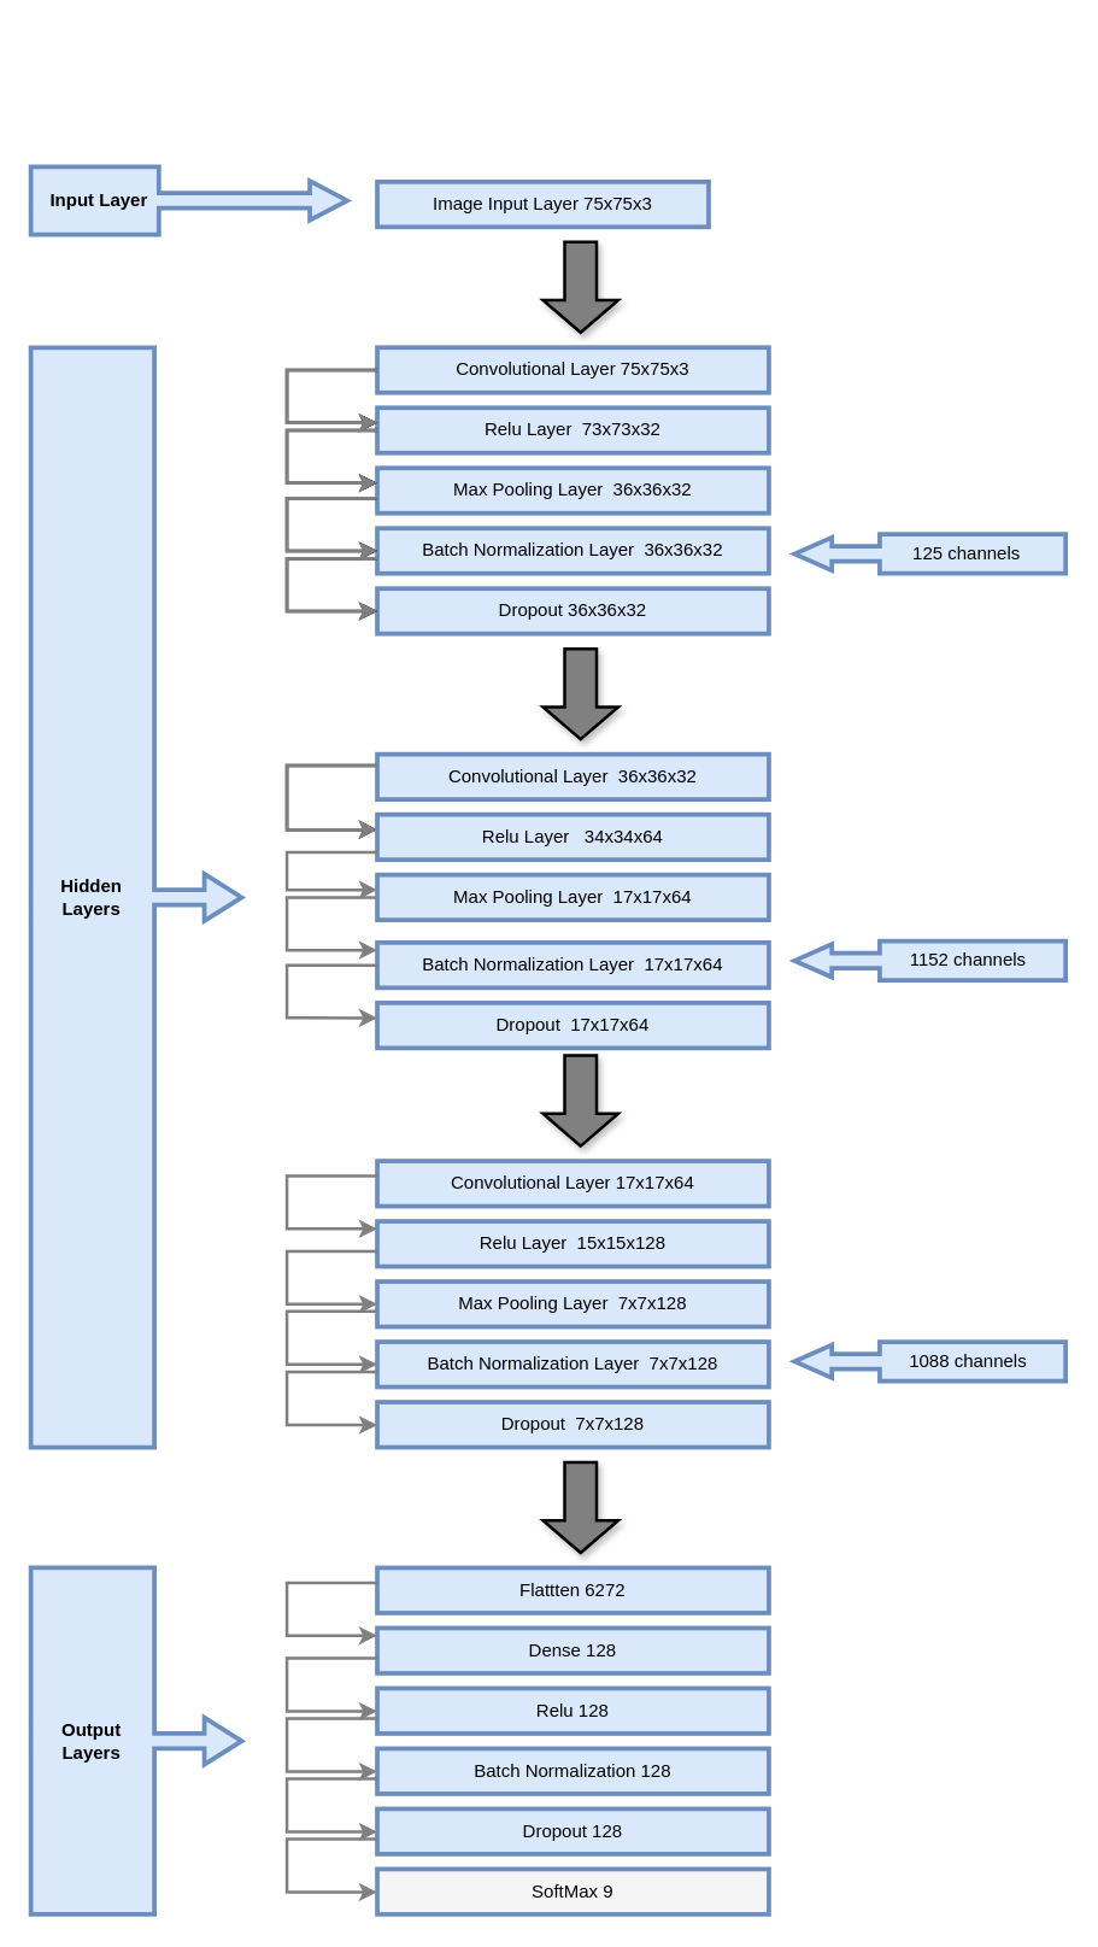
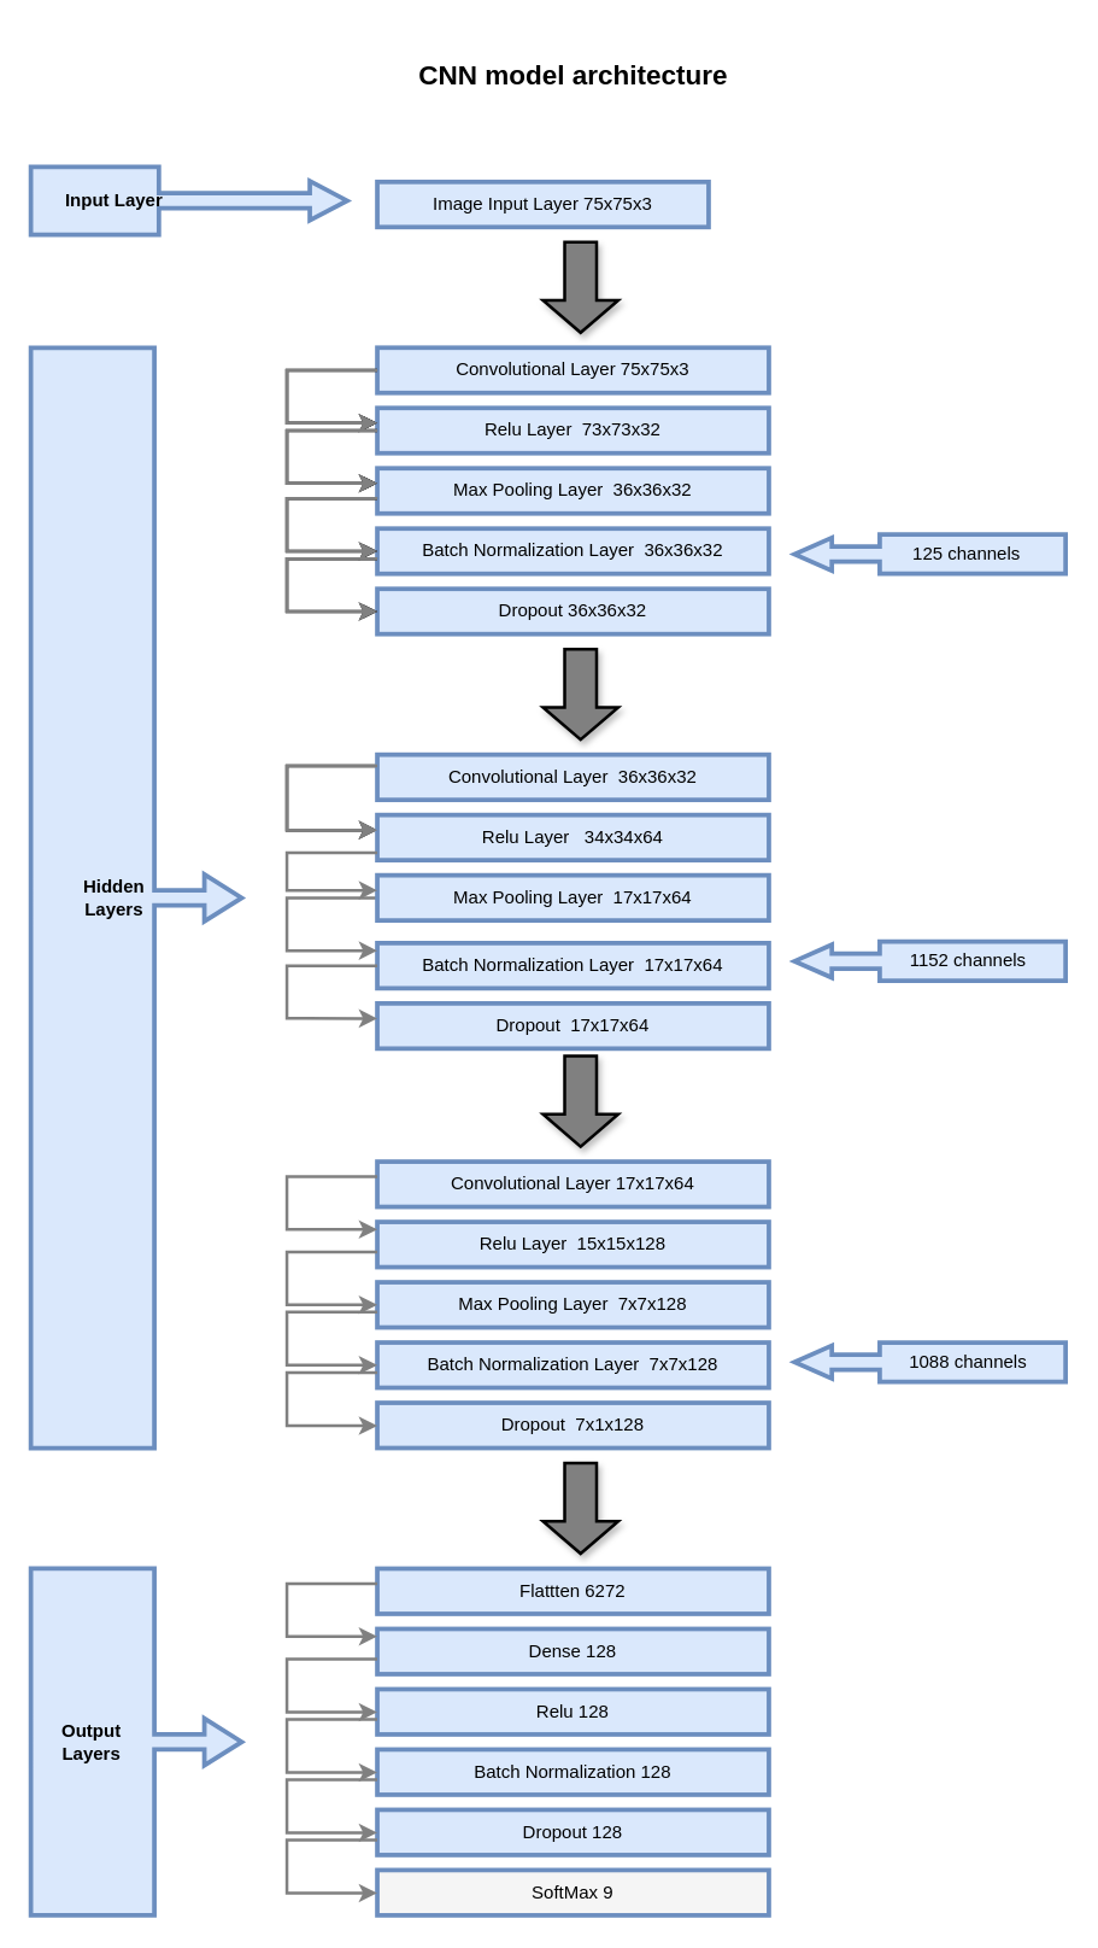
+ <mxCell id="48" value="&lt;h2&gt;&lt;b&gt;CNN model architecture&lt;/b&gt;&lt;/h2&gt;" style="text;html=1;align=center;verticalAlign=middle;resizable=0;points=[];autosize=1;strokeColor=none;fillColor=none;" parent="1" vertex="1"><mxGeometry x="265" y="20" width="230" height="60" as="geometry" /></mxCell>
- <mxCell id="49" value="&lt;b&gt;Input Layer&lt;/b&gt;" style="text;html=1;align=center;verticalAlign=middle;resizable=0;points=[];autosize=1;strokeColor=none;fillColor=none;" parent="1" vertex="1"><mxGeometry x="20" y="117.5" width="90" height="30" as="geometry" /></mxCell>
+ <mxCell id="49" value="&lt;b&gt;Input Layer&lt;/b&gt;" style="text;html=1;align=center;verticalAlign=middle;resizable=0;points=[];autosize=1;strokeColor=none;fillColor=none;" parent="1" vertex="1"><mxGeometry x="30" y="117.5" width="90" height="30" as="geometry" /></mxCell>
- <mxCell id="50" value="&lt;b&gt;Hidden&lt;br&gt;Layers&lt;/b&gt;" style="text;html=1;align=center;verticalAlign=middle;resizable=0;points=[];autosize=1;strokeColor=none;fillColor=none;" parent="1" vertex="1"><mxGeometry x="30" y="575" width="60" height="40" as="geometry" /></mxCell>
+ <mxCell id="50" value="&lt;b&gt;Hidden&lt;br&gt;Layers&lt;/b&gt;" style="text;html=1;align=center;verticalAlign=middle;resizable=0;points=[];autosize=1;strokeColor=none;fillColor=none;" parent="1" vertex="1"><mxGeometry x="45" y="575" width="60" height="40" as="geometry" /></mxCell>
- <mxCell id="21" value="Dropout&amp;nbsp; 7x7x128" style="rounded=0;whiteSpace=wrap;html=1;fillColor=#dae8fc;strokeColor=#6c8ebf;strokeWidth=3;" parent="1" vertex="1"><mxGeometry x="250" y="930" width="260" height="30" as="geometry" /></mxCell>
+ <mxCell id="21" value="Dropout&amp;nbsp; 7x1x128" style="rounded=0;whiteSpace=wrap;html=1;fillColor=#dae8fc;strokeColor=#6c8ebf;strokeWidth=3;" parent="1" vertex="1"><mxGeometry x="250" y="930" width="260" height="30" as="geometry" /></mxCell>
